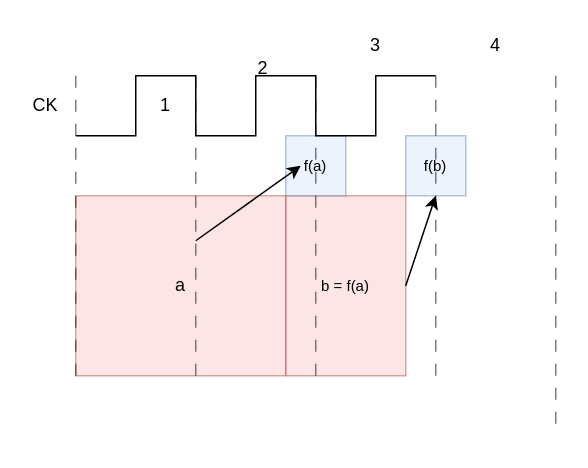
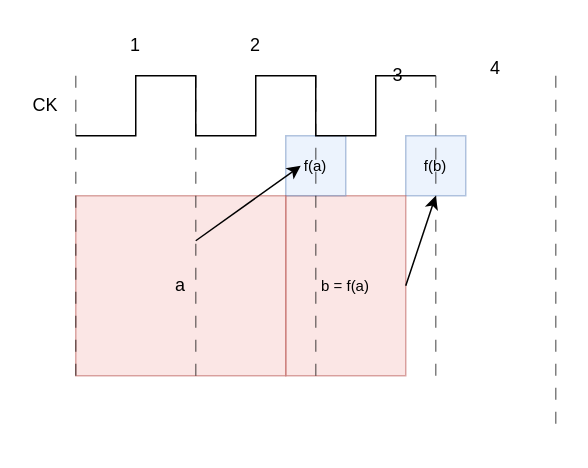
- <mxCell id="14" value="3" style="text;strokeColor=none;align=center;fillColor=none;html=1;verticalAlign=middle;whiteSpace=wrap;rounded=0;" parent="1" vertex="1"><mxGeometry x="240" y="20" width="20" height="20" as="geometry" /></mxCell>
+ <mxCell id="14" value="3" style="text;strokeColor=none;align=center;fillColor=none;html=1;verticalAlign=middle;whiteSpace=wrap;rounded=0;" parent="1" vertex="1"><mxGeometry x="255" y="40" width="20" height="20" as="geometry" /></mxCell>
- <mxCell id="18" value="4" style="text;strokeColor=none;align=center;fillColor=none;html=1;verticalAlign=middle;whiteSpace=wrap;rounded=0;" parent="1" vertex="1"><mxGeometry x="320" y="20" width="20" height="20" as="geometry" /></mxCell>
+ <mxCell id="18" value="4" style="text;strokeColor=none;align=center;fillColor=none;html=1;verticalAlign=middle;whiteSpace=wrap;rounded=0;" parent="1" vertex="1"><mxGeometry x="320" y="35" width="20" height="20" as="geometry" /></mxCell>
- <mxCell id="13" value="2" style="text;strokeColor=none;align=center;fillColor=none;html=1;verticalAlign=middle;whiteSpace=wrap;rounded=0;" parent="1" vertex="1"><mxGeometry x="165" y="35" width="20" height="20" as="geometry" /></mxCell>
+ <mxCell id="13" value="2" style="text;strokeColor=none;align=center;fillColor=none;html=1;verticalAlign=middle;whiteSpace=wrap;rounded=0;" parent="1" vertex="1"><mxGeometry x="160" y="20" width="20" height="20" as="geometry" /></mxCell>
- <mxCell id="12" value="1" style="text;strokeColor=none;align=center;fillColor=none;html=1;verticalAlign=middle;whiteSpace=wrap;rounded=0;" parent="1" vertex="1"><mxGeometry x="100" y="60" width="20" height="20" as="geometry" /></mxCell>
+ <mxCell id="12" value="1" style="text;strokeColor=none;align=center;fillColor=none;html=1;verticalAlign=middle;whiteSpace=wrap;rounded=0;" parent="1" vertex="1"><mxGeometry x="80" y="20" width="20" height="20" as="geometry" /></mxCell>
